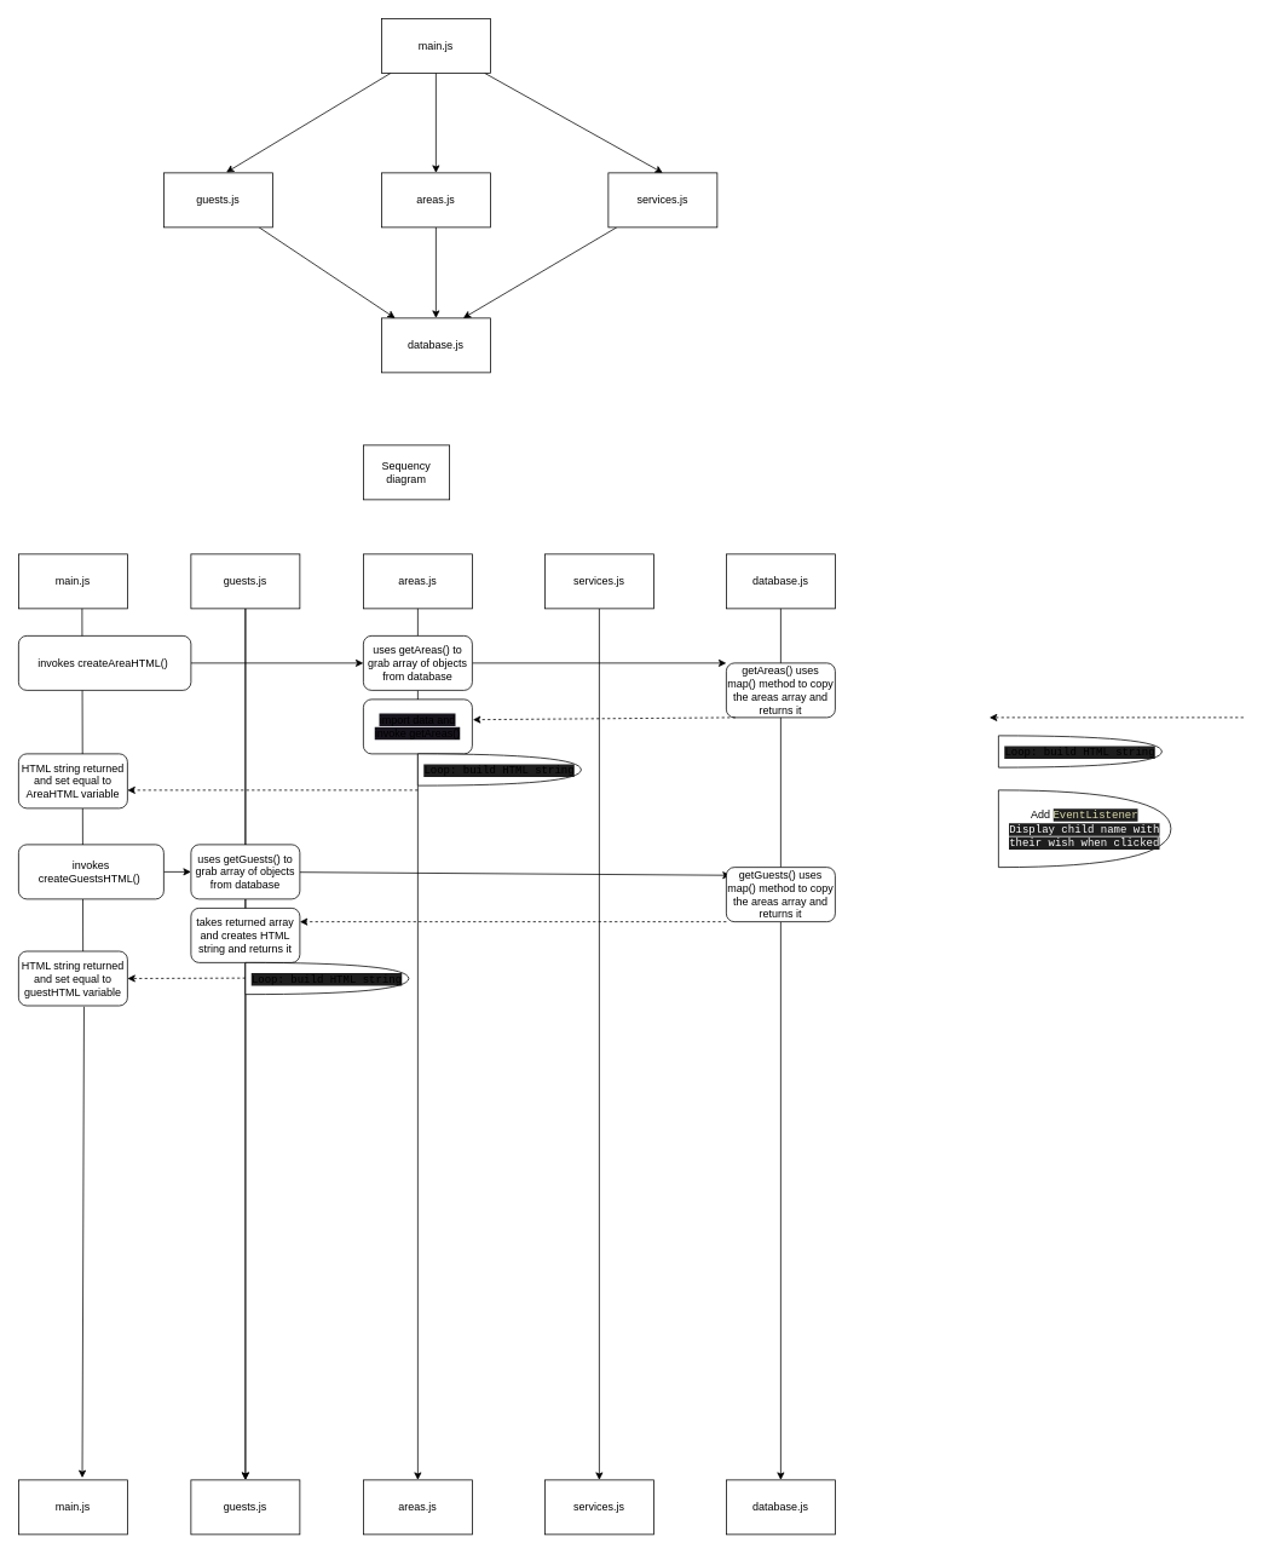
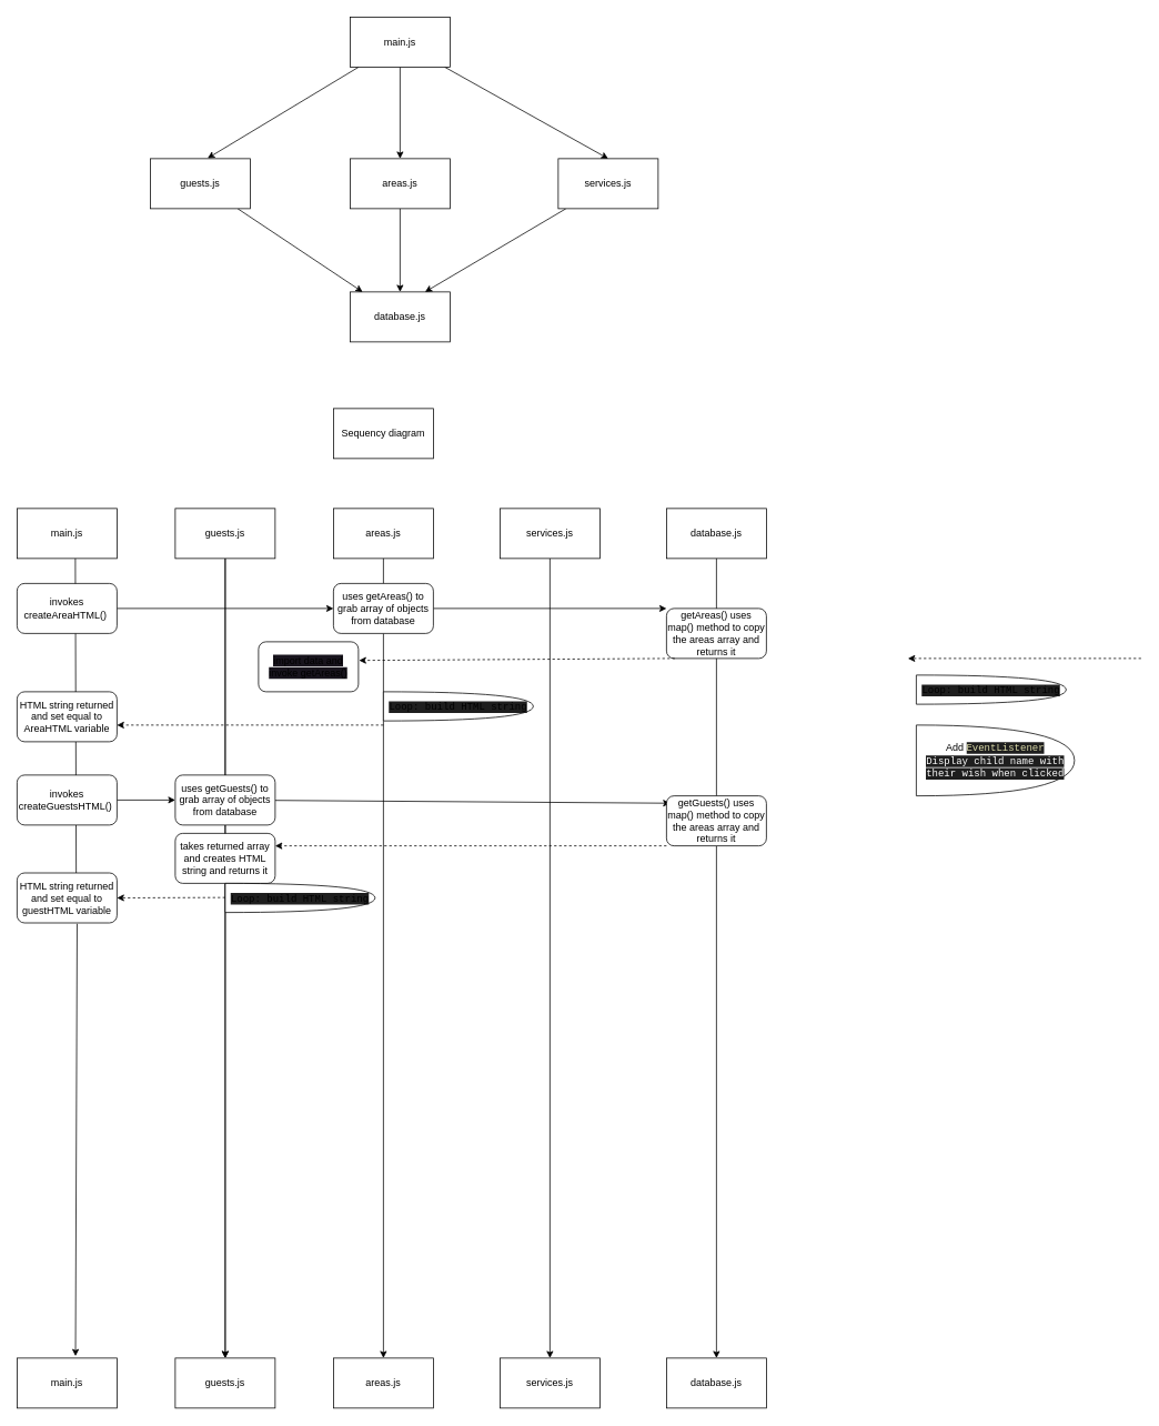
- <mxCell id="13" value="Sequency diagram" style="rounded=0;whiteSpace=wrap;html=1;" parent="1" vertex="1"><mxGeometry x="400" y="490" width="95" height="60" as="geometry" /></mxCell>
+ <mxCell id="13" value="Sequency diagram" style="rounded=0;whiteSpace=wrap;html=1;" parent="1" vertex="1"><mxGeometry x="400" y="490" width="120" height="60" as="geometry" /></mxCell>
- <mxCell id="53" value="invokes createAreaHTML()&amp;nbsp;" style="rounded=1;whiteSpace=wrap;html=1;" vertex="1" parent="1"><mxGeometry x="20" y="700" width="190" height="60" as="geometry" /></mxCell>
+ <mxCell id="53" value="invokes createAreaHTML()&amp;nbsp;" style="rounded=1;whiteSpace=wrap;html=1;" vertex="1" parent="1"><mxGeometry x="20" y="700" width="120" height="60" as="geometry" /></mxCell>
- <mxCell id="38" value="&lt;span style=&quot;background-color: rgb(24, 20, 29);&quot;&gt;import data and invoke getAreas()&lt;/span&gt;" style="rounded=1;whiteSpace=wrap;html=1;" vertex="1" parent="1"><mxGeometry x="400" y="770" width="120" height="60" as="geometry" /></mxCell>
+ <mxCell id="38" value="&lt;span style=&quot;background-color: rgb(24, 20, 29);&quot;&gt;import data and invoke getAreas()&lt;/span&gt;" style="rounded=1;whiteSpace=wrap;html=1;" vertex="1" parent="1"><mxGeometry x="310" y="770" width="120" height="60" as="geometry" /></mxCell>
- <mxCell id="55" value="invokes createGuestsHTML()&amp;nbsp;" style="rounded=1;whiteSpace=wrap;html=1;" vertex="1" parent="1"><mxGeometry x="20" y="930" width="160" height="60" as="geometry" /></mxCell>
+ <mxCell id="55" value="invokes createGuestsHTML()&amp;nbsp;" style="rounded=1;whiteSpace=wrap;html=1;" vertex="1" parent="1"><mxGeometry x="20" y="930" width="120" height="60" as="geometry" /></mxCell>
